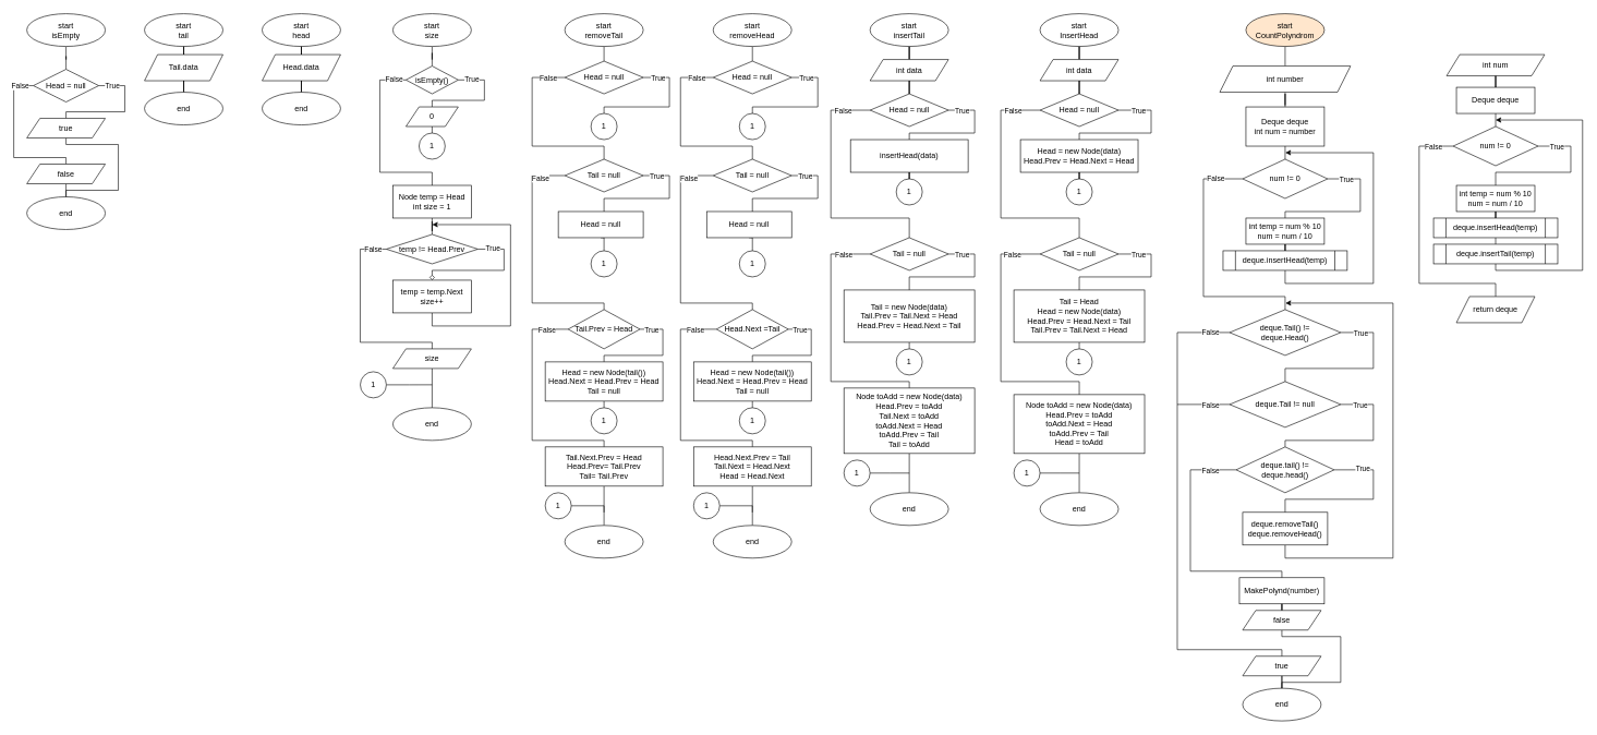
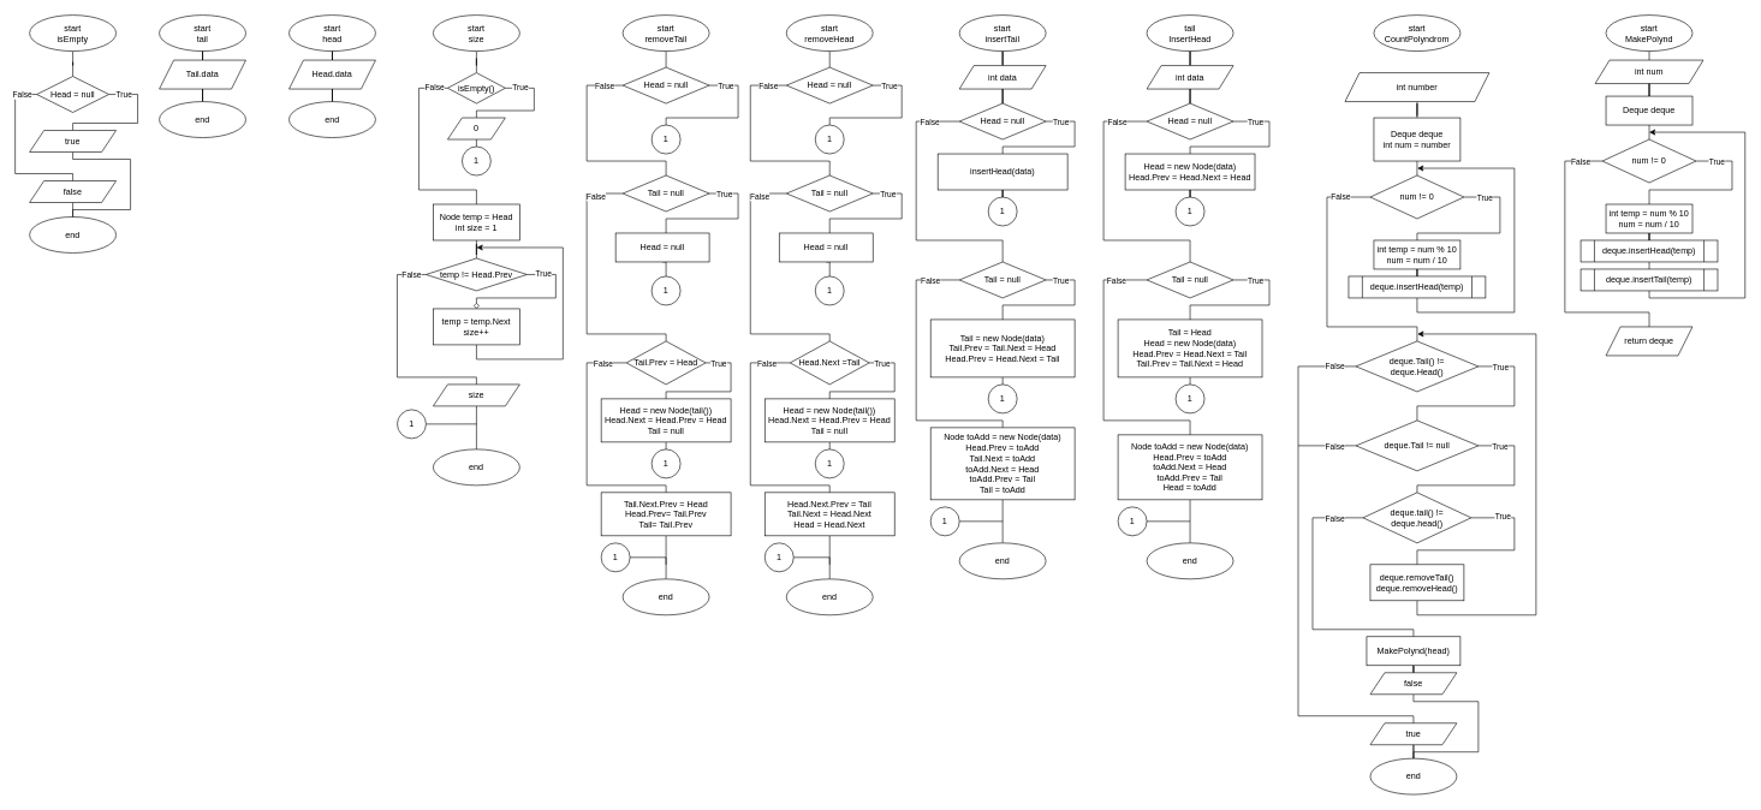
- <mxCell id="60" value="start&lt;br&gt;InsertHead" style="ellipse;whiteSpace=wrap;html=1;" vertex="1" parent="1"><mxGeometry x="1590" y="20.5" width="120" height="50" as="geometry" /></mxCell>
+ <mxCell id="60" value="tail&lt;br&gt;InsertHead" style="ellipse;whiteSpace=wrap;html=1;" vertex="1" parent="1"><mxGeometry x="1590" y="20.5" width="120" height="50" as="geometry" /></mxCell>
- <mxCell id="5" value="start&lt;br&gt;CountPolyndrom" style="ellipse;whiteSpace=wrap;html=1;fillColor=#ffe6cc;" parent="1" vertex="1"><mxGeometry x="1905" y="20.5" width="120" height="50" as="geometry" /></mxCell>
+ <mxCell id="5" value="start&lt;br&gt;CountPolyndrom" style="ellipse;whiteSpace=wrap;html=1;" parent="1" vertex="1"><mxGeometry x="1905" y="20.5" width="120" height="50" as="geometry" /></mxCell>
+ <mxCell id="44" value="start&lt;br&gt;MakePolynd" style="ellipse;whiteSpace=wrap;html=1;" vertex="1" parent="1"><mxGeometry x="2227" y="20.5" width="120" height="50" as="geometry" /></mxCell>
+ <mxCell id="41" style="edgeStyle=orthogonalEdgeStyle;rounded=0;orthogonalLoop=1;jettySize=auto;html=1;endArrow=none;endFill=0;entryX=0.5;entryY=0;entryDx=0;entryDy=0;exitX=0.5;exitY=1;exitDx=0;exitDy=0;" edge="1" parent="1" source="44" target="43"><mxGeometry relative="1" as="geometry"><mxPoint x="2287" y="40.5" as="targetPoint" /><mxPoint x="2287" y="60.5" as="sourcePoint" /><Array as="points" /></mxGeometry></mxCell>
- <mxCell id="2" style="edgeStyle=orthogonalEdgeStyle;rounded=0;orthogonalLoop=1;jettySize=auto;html=1;endArrow=none;endFill=0;entryX=0.5;entryY=0;entryDx=0;entryDy=0;exitX=0.5;exitY=1;exitDx=0;exitDy=0;" parent="1" source="5" target="4" edge="1"><mxGeometry relative="1" as="geometry"><mxPoint x="1965" y="40.5" as="targetPoint" /><mxPoint x="1965" y="60.5" as="sourcePoint" /><Array as="points" /></mxGeometry></mxCell>
- <mxCell id="35" value="MakePolynd(number)" style="rounded=0;whiteSpace=wrap;html=1;" vertex="1" parent="1"><mxGeometry x="1895" y="883" width="130" height="40" as="geometry" /></mxCell>
+ <mxCell id="35" value="MakePolynd(head)" style="rounded=0;whiteSpace=wrap;html=1;" vertex="1" parent="1"><mxGeometry x="1895" y="883" width="130" height="40" as="geometry" /></mxCell>
